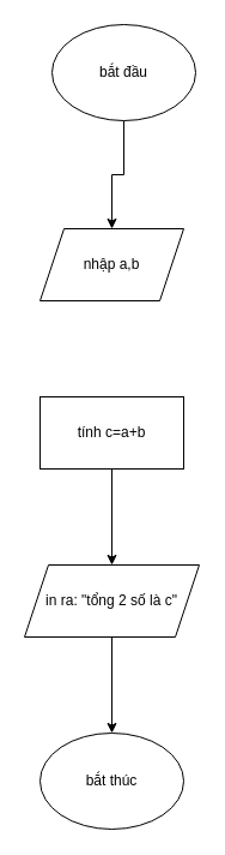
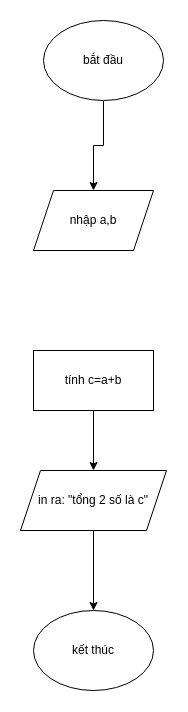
- <mxCell id="6" value="tính c=a+b" style="whiteSpace=wrap;html=1;" vertex="1" parent="1"><mxGeometry x="33" y="330" width="120" height="60" as="geometry" /></mxCell>
+ <mxCell id="6" value="tính c=a+b" style="whiteSpace=wrap;html=1;" vertex="1" parent="1"><mxGeometry x="33" y="350" width="120" height="60" as="geometry" /></mxCell>
- <mxCell id="9" value="bắt thúc" style="ellipse;whiteSpace=wrap;html=1;" vertex="1" parent="1"><mxGeometry x="33" y="610" width="120" height="80" as="geometry" /></mxCell>
+ <mxCell id="9" value="kết thúc" style="ellipse;whiteSpace=wrap;html=1;" vertex="1" parent="1"><mxGeometry x="33" y="610" width="120" height="80" as="geometry" /></mxCell>
